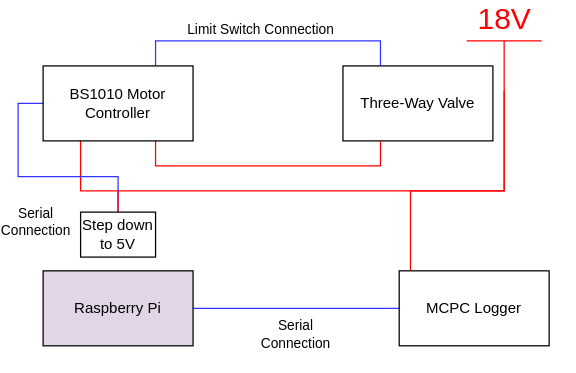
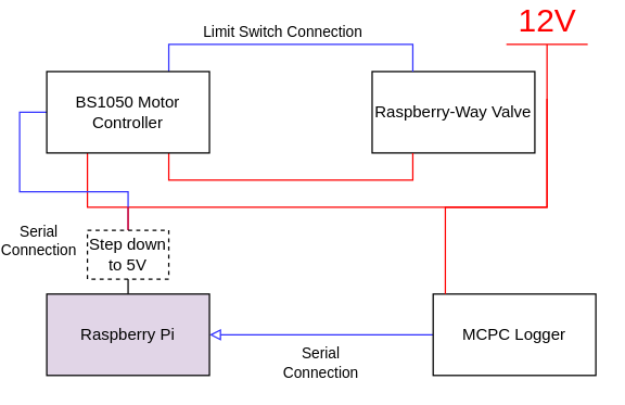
- <mxCell id="15" value="&lt;font color=&quot;#ff0000&quot;&gt;18V&lt;/font&gt;" style="verticalLabelPosition=top;verticalAlign=bottom;shape=mxgraph.electrical.signal_sources.vdd;shadow=0;dashed=0;align=center;strokeWidth=1;fontSize=24;html=1;flipV=1;strokeColor=#FF0000;" vertex="1" parent="1"><mxGeometry x="359" y="20" width="60" height="40" as="geometry" /></mxCell>
+ <mxCell id="15" value="&lt;font color=&quot;#ff0000&quot;&gt;12V&lt;/font&gt;" style="verticalLabelPosition=top;verticalAlign=bottom;shape=mxgraph.electrical.signal_sources.vdd;shadow=0;dashed=0;align=center;strokeWidth=1;fontSize=24;html=1;flipV=1;strokeColor=#FF0000;" vertex="1" parent="1"><mxGeometry x="359" y="20" width="60" height="40" as="geometry" /></mxCell>
- <mxCell id="13" value="BS1010 Motor Controller" style="rounded=0;whiteSpace=wrap;html=1;" vertex="1" parent="1"><mxGeometry x="20" y="40" width="120" height="60" as="geometry" /></mxCell>
+ <mxCell id="13" value="BS1050 Motor Controller" style="rounded=0;whiteSpace=wrap;html=1;" vertex="1" parent="1"><mxGeometry x="20" y="40" width="120" height="60" as="geometry" /></mxCell>
- <mxCell id="7" value="Three-Way Valve" style="rounded=0;whiteSpace=wrap;html=1;" vertex="1" parent="1"><mxGeometry x="260" y="40" width="120" height="60" as="geometry" /></mxCell>
+ <mxCell id="7" value="Raspberry-Way Valve" style="rounded=0;whiteSpace=wrap;html=1;" vertex="1" parent="1"><mxGeometry x="260" y="40" width="120" height="60" as="geometry" /></mxCell>
- <mxCell id="17" value="Step down to 5V" style="rounded=0;whiteSpace=wrap;html=1;" vertex="1" parent="1"><mxGeometry x="50" y="157" width="60" height="36" as="geometry" /></mxCell>
+ <mxCell id="17" value="Step down to 5V" style="rounded=0;whiteSpace=wrap;html=1;dashed=1;" vertex="1" parent="1"><mxGeometry x="50" y="157" width="60" height="36" as="geometry" /></mxCell>
+ <mxCell id="5" style="edgeStyle=orthogonalEdgeStyle;rounded=0;jumpStyle=arc;orthogonalLoop=1;jettySize=auto;html=1;exitX=0.5;exitY=0;exitDx=0;exitDy=0;entryX=0.5;entryY=1;entryDx=0;entryDy=0;startArrow=none;startFill=0;endArrow=none;endFill=0;" edge="1" parent="1" source="6" target="17"><mxGeometry relative="1" as="geometry" /></mxCell>
- <mxCell id="2" style="edgeStyle=orthogonalEdgeStyle;rounded=0;jumpStyle=arc;orthogonalLoop=1;jettySize=auto;html=1;exitX=0;exitY=0.5;exitDx=0;exitDy=0;startArrow=none;startFill=0;endArrow=none;endFill=0;strokeColor=#3333FF;" edge="1" parent="1" source="4" target="6"><mxGeometry relative="1" as="geometry" /></mxCell>
+ <mxCell id="2" style="edgeStyle=orthogonalEdgeStyle;rounded=0;jumpStyle=arc;orthogonalLoop=1;jettySize=auto;html=1;exitX=0;exitY=0.5;exitDx=0;exitDy=0;startArrow=none;startFill=0;endArrow=block;endFill=0;strokeColor=#3333FF;" edge="1" parent="1" source="4" target="6"><mxGeometry relative="1" as="geometry" /></mxCell>
